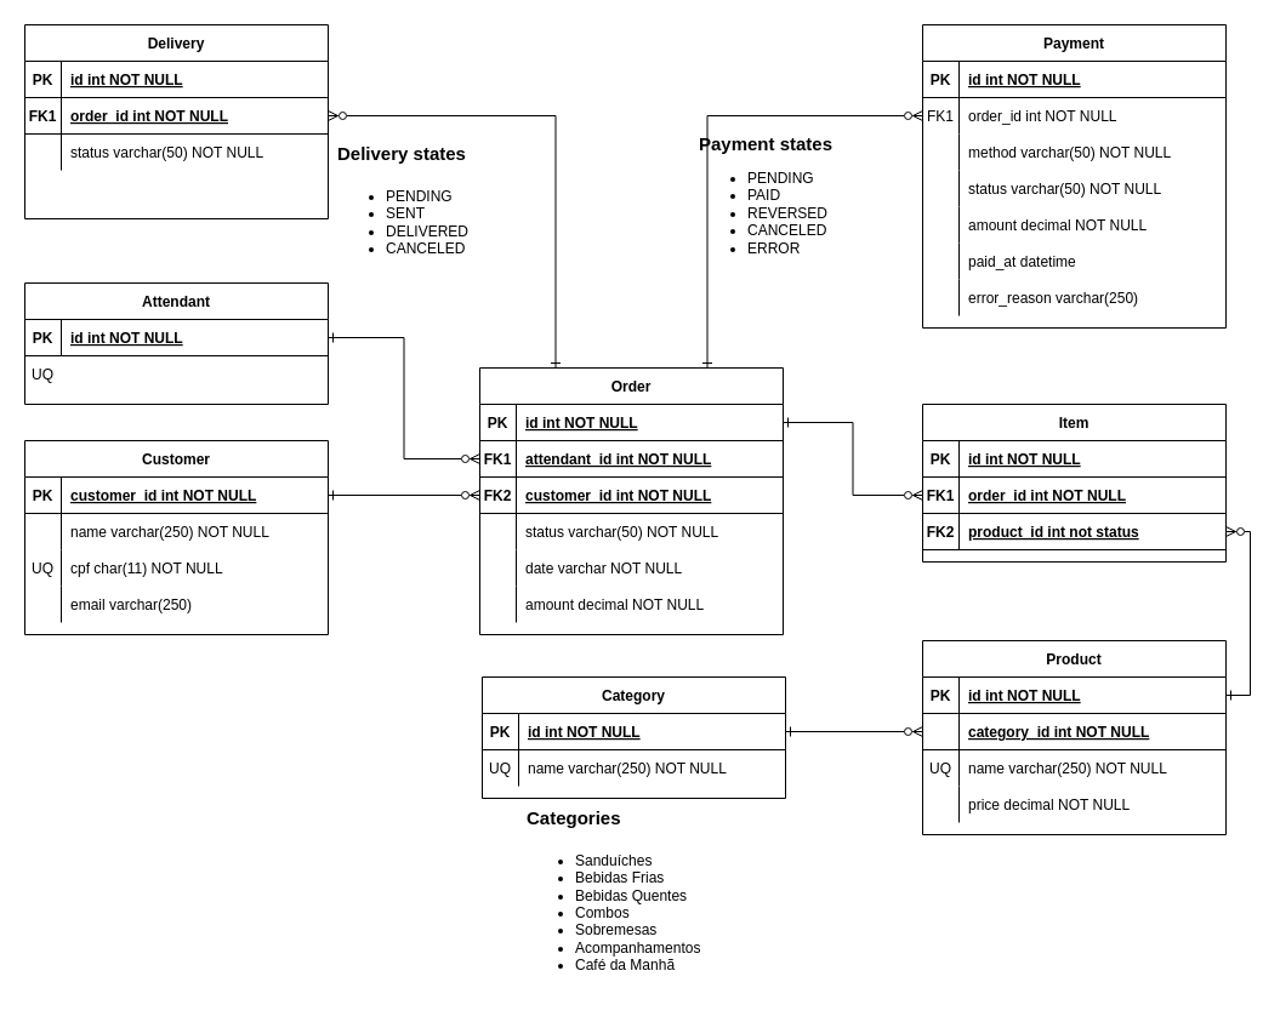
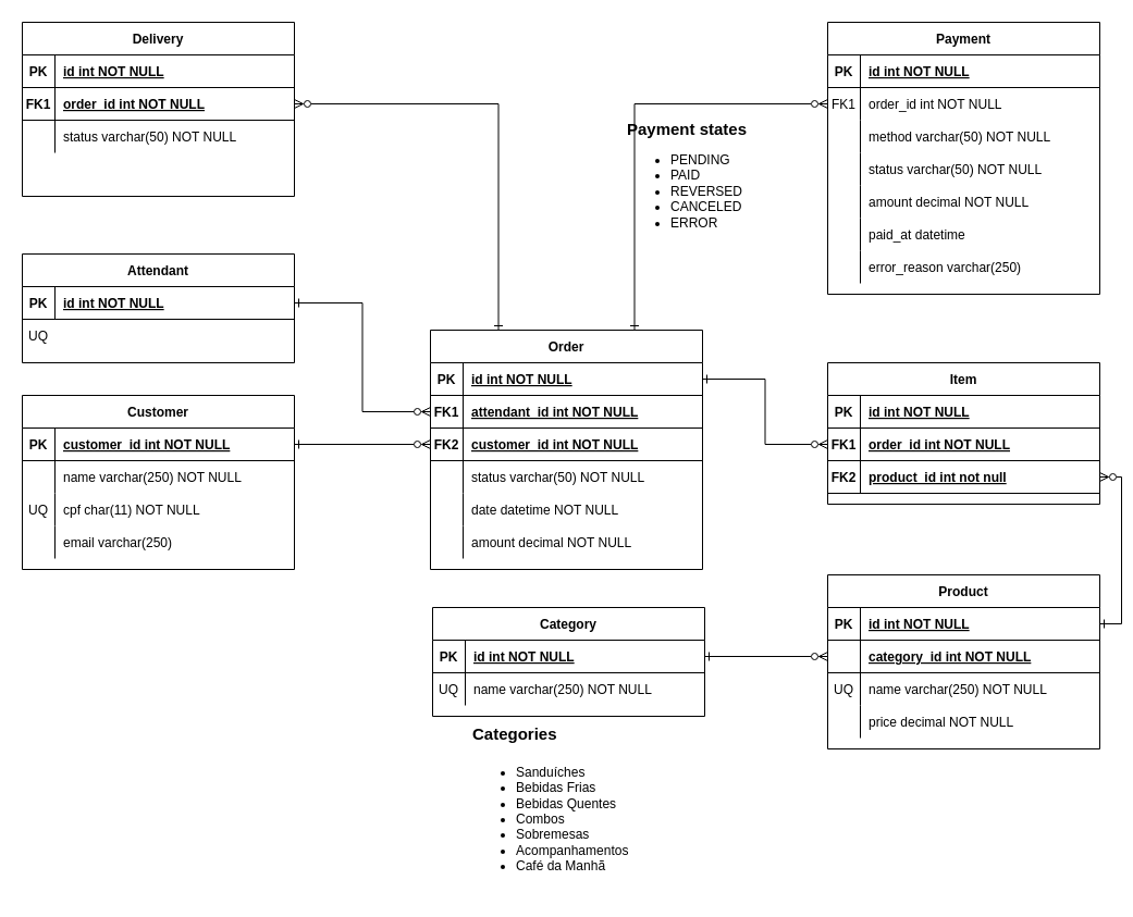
- <mxCell id="111" value="&lt;h1 style=&quot;margin-top: 0px;&quot;&gt;&lt;font style=&quot;font-size: 15px;&quot;&gt;Delivery states&lt;/font&gt;&lt;br&gt;&lt;/h1&gt;&lt;ul&gt;&lt;li&gt;PENDING&lt;/li&gt;&lt;li&gt;SENT&lt;/li&gt;&lt;li&gt;DELIVERED&lt;/li&gt;&lt;li&gt;CANCELED&lt;br&gt;&lt;/li&gt;&lt;/ul&gt;" style="text;html=1;whiteSpace=wrap;overflow=hidden;rounded=0;" vertex="1" parent="1"><mxGeometry x="276" y="103" width="150" height="120" as="geometry" /></mxCell>
- <mxCell id="11" value="product_id int not status" style="shape=partialRectangle;overflow=hidden;connectable=0;fillColor=none;top=0;left=0;bottom=0;right=0;align=left;spacingLeft=6;fontStyle=5;" vertex="1" parent="9"><mxGeometry x="30" width="220" height="30" as="geometry"><mxRectangle width="220" height="30" as="alternateBounds" /></mxGeometry></mxCell>
+ <mxCell id="11" value="product_id int not null" style="shape=partialRectangle;overflow=hidden;connectable=0;fillColor=none;top=0;left=0;bottom=0;right=0;align=left;spacingLeft=6;fontStyle=5;" vertex="1" parent="9"><mxGeometry x="30" width="220" height="30" as="geometry"><mxRectangle width="220" height="30" as="alternateBounds" /></mxGeometry></mxCell>
- <mxCell id="107" value="date varchar NOT NULL" style="shape=partialRectangle;overflow=hidden;connectable=0;fillColor=none;top=0;left=0;bottom=0;right=0;align=left;spacingLeft=6;" vertex="1" parent="105"><mxGeometry x="30" width="220" height="30" as="geometry"><mxRectangle width="220" height="30" as="alternateBounds" /></mxGeometry></mxCell>
+ <mxCell id="107" value="date datetime NOT NULL" style="shape=partialRectangle;overflow=hidden;connectable=0;fillColor=none;top=0;left=0;bottom=0;right=0;align=left;spacingLeft=6;" vertex="1" parent="105"><mxGeometry x="30" width="220" height="30" as="geometry"><mxRectangle width="220" height="30" as="alternateBounds" /></mxGeometry></mxCell>
